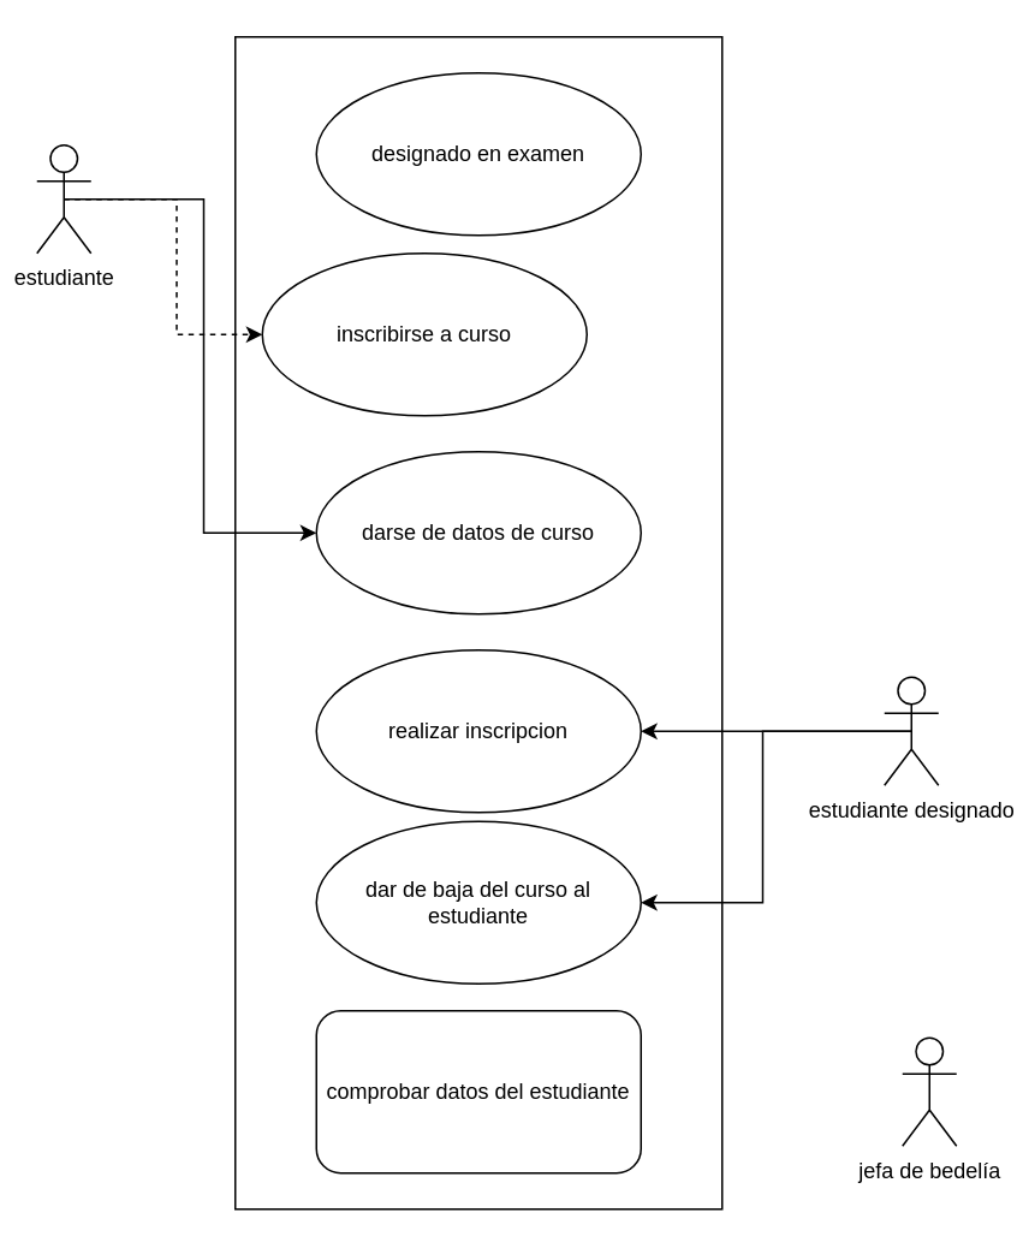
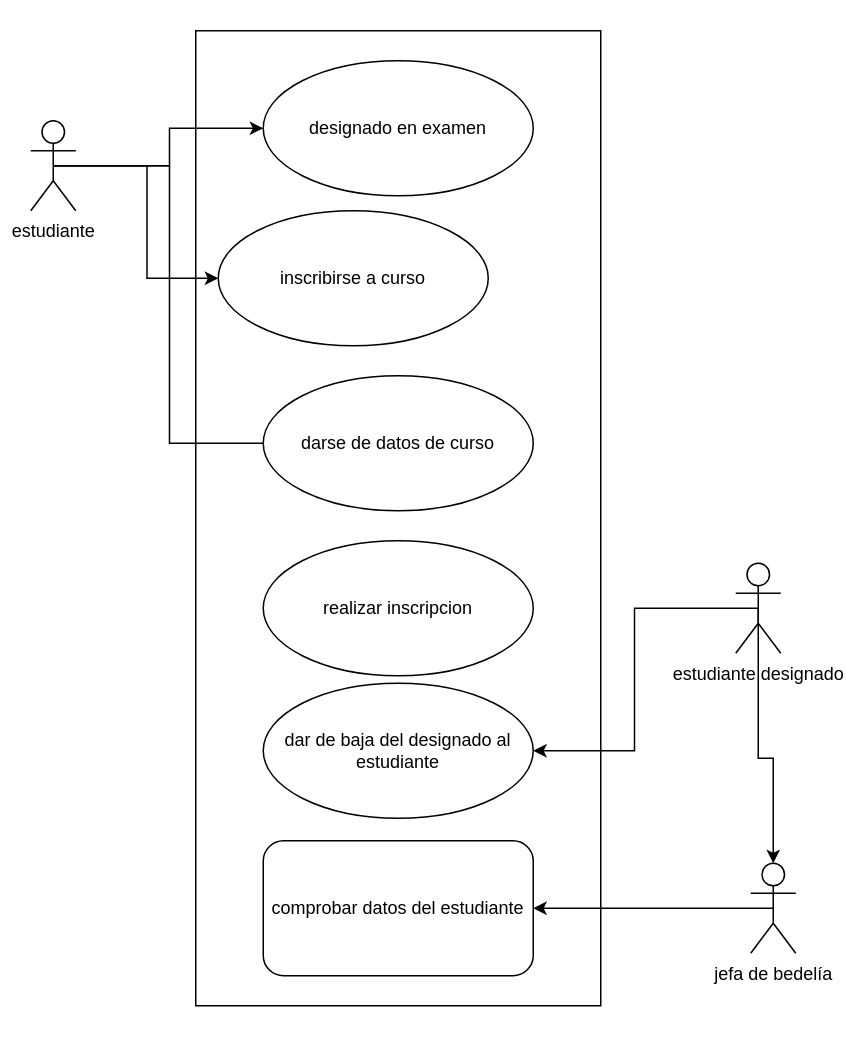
+ <mxCell id="3" style="edgeStyle=orthogonalEdgeStyle;rounded=0;orthogonalLoop=1;jettySize=auto;html=1;exitX=0.5;exitY=0.5;exitDx=0;exitDy=0;exitPerimeter=0;" parent="1" source="6" target="7" edge="1"><mxGeometry relative="1" as="geometry" /></mxCell>
- <mxCell id="5" style="edgeStyle=orthogonalEdgeStyle;rounded=0;orthogonalLoop=1;jettySize=auto;html=1;exitX=0.5;exitY=0.5;exitDx=0;exitDy=0;exitPerimeter=0;dashed=1;" parent="1" source="6" target="11" edge="1"><mxGeometry relative="1" as="geometry" /></mxCell>
+ <mxCell id="5" style="edgeStyle=orthogonalEdgeStyle;rounded=0;orthogonalLoop=1;jettySize=auto;html=1;exitX=0.5;exitY=0.5;exitDx=0;exitDy=0;exitPerimeter=0;" parent="1" source="6" target="11" edge="1"><mxGeometry relative="1" as="geometry" /></mxCell>
- <mxCell id="4" style="edgeStyle=orthogonalEdgeStyle;rounded=0;orthogonalLoop=1;jettySize=auto;html=1;exitX=0.5;exitY=0.5;exitDx=0;exitDy=0;exitPerimeter=0;entryX=0;entryY=0.5;entryDx=0;entryDy=0;" parent="1" source="6" target="9" edge="1"><mxGeometry relative="1" as="geometry" /></mxCell>
+ <mxCell id="4" style="edgeStyle=orthogonalEdgeStyle;rounded=0;orthogonalLoop=1;jettySize=auto;html=1;exitX=0.5;exitY=0.5;exitDx=0;exitDy=0;exitPerimeter=0;entryX=0;entryY=0.5;entryDx=0;entryDy=0;endArrow=none;" parent="1" source="6" target="9" edge="1"><mxGeometry relative="1" as="geometry" /></mxCell>
- <mxCell id="14" style="edgeStyle=orthogonalEdgeStyle;rounded=0;orthogonalLoop=1;jettySize=auto;html=1;exitX=0.5;exitY=0.5;exitDx=0;exitDy=0;exitPerimeter=0;entryX=1;entryY=0.5;entryDx=0;entryDy=0;" parent="1" source="16" target="10" edge="1"><mxGeometry relative="1" as="geometry" /></mxCell>
+ <mxCell id="14" style="edgeStyle=orthogonalEdgeStyle;rounded=0;orthogonalLoop=1;jettySize=auto;html=1;exitX=0.5;exitY=0.5;exitDx=0;exitDy=0;exitPerimeter=0;" parent="1" source="16" target="13" edge="1"><mxGeometry relative="1" as="geometry" /></mxCell>
- <mxCell id="17" value="dar de baja del curso al estudiante " style="ellipse;whiteSpace=wrap;html=1;" vertex="1" parent="1"><mxGeometry x="175" y="455" width="180" height="90" as="geometry" /></mxCell>
+ <mxCell id="17" value="dar de baja del designado al estudiante " style="ellipse;whiteSpace=wrap;html=1;" vertex="1" parent="1"><mxGeometry x="175" y="455" width="180" height="90" as="geometry" /></mxCell>
+ <mxCell id="12" style="edgeStyle=orthogonalEdgeStyle;rounded=0;orthogonalLoop=1;jettySize=auto;html=1;exitX=0.5;exitY=0.5;exitDx=0;exitDy=0;exitPerimeter=0;entryX=1;entryY=0.5;entryDx=0;entryDy=0;" parent="1" source="13" target="8" edge="1"><mxGeometry relative="1" as="geometry" /></mxCell>
